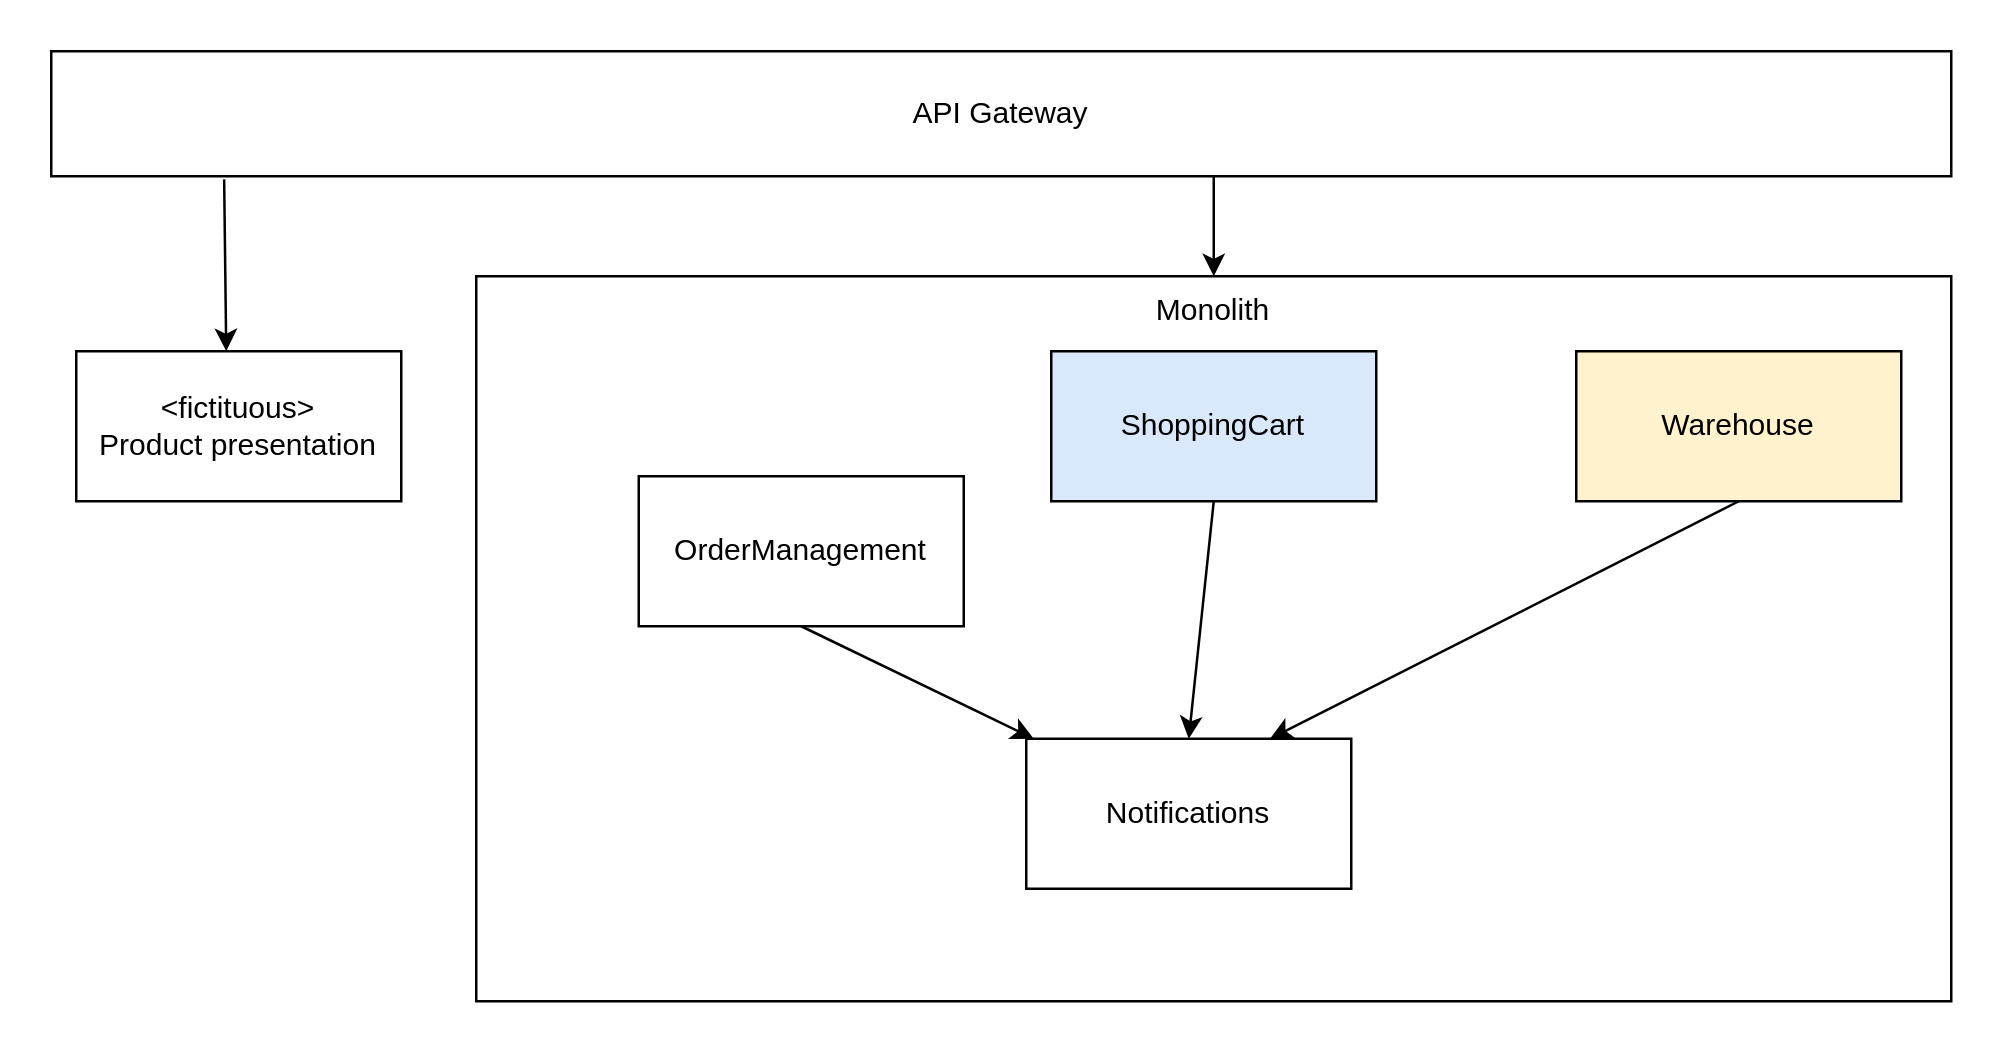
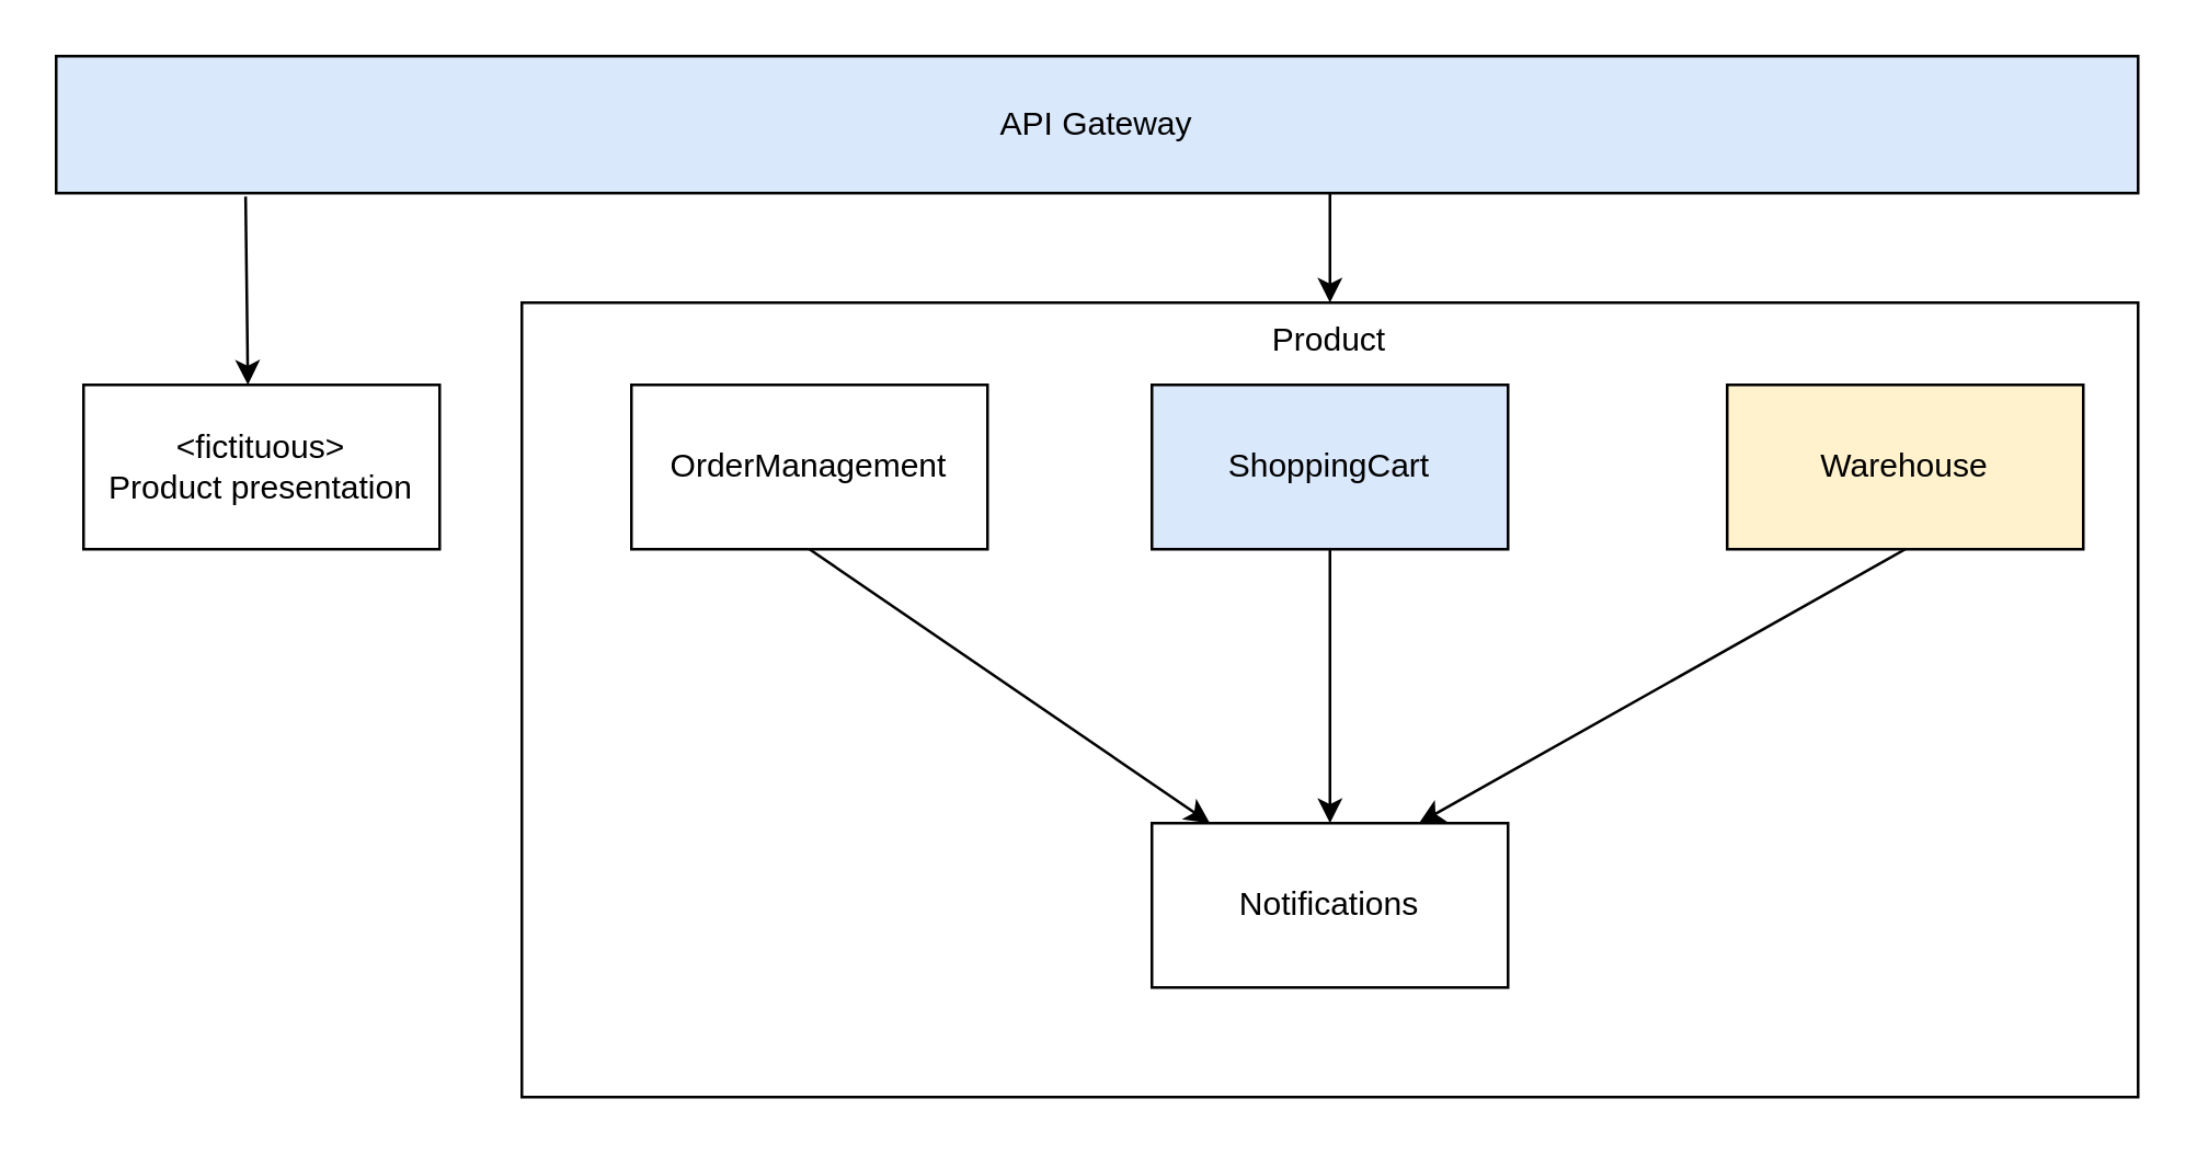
- <mxCell id="10" value="API Gateway" style="rounded=0;whiteSpace=wrap;html=1;align=center;" vertex="1" parent="1"><mxGeometry x="20" y="20" width="760" height="50" as="geometry" /></mxCell>
+ <mxCell id="10" value="API Gateway" style="rounded=0;whiteSpace=wrap;html=1;align=center;fillColor=#dae8fc;" vertex="1" parent="1"><mxGeometry x="20" y="20" width="760" height="50" as="geometry" /></mxCell>
- <mxCell id="2" value="Monolith" style="rounded=0;whiteSpace=wrap;html=1;align=center;verticalAlign=top;" vertex="1" parent="1"><mxGeometry x="190" y="110" width="590" height="290" as="geometry" /></mxCell>
+ <mxCell id="2" value="Product" style="rounded=0;whiteSpace=wrap;html=1;align=center;verticalAlign=top;" vertex="1" parent="1"><mxGeometry x="190" y="110" width="590" height="290" as="geometry" /></mxCell>
- <mxCell id="8" value="OrderManagement" style="rounded=0;whiteSpace=wrap;html=1;align=center;" vertex="1" parent="1"><mxGeometry x="255" y="190" width="130" height="60" as="geometry" /></mxCell>
+ <mxCell id="8" value="OrderManagement" style="rounded=0;whiteSpace=wrap;html=1;align=center;" vertex="1" parent="1"><mxGeometry x="230" y="140" width="130" height="60" as="geometry" /></mxCell>
- <mxCell id="3" value="Notifications" style="rounded=0;whiteSpace=wrap;html=1;align=center;" vertex="1" parent="1"><mxGeometry x="410" y="295" width="130" height="60" as="geometry" /></mxCell>
+ <mxCell id="3" value="Notifications" style="rounded=0;whiteSpace=wrap;html=1;align=center;" vertex="1" parent="1"><mxGeometry x="420" y="300" width="130" height="60" as="geometry" /></mxCell>
